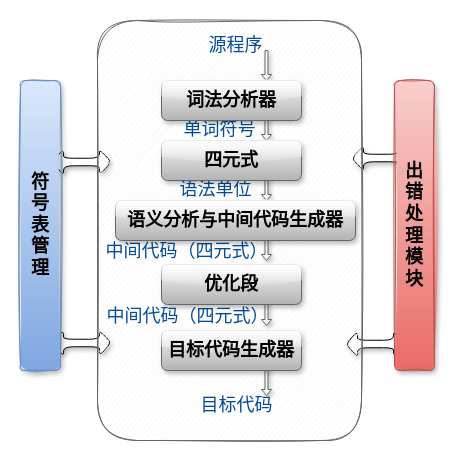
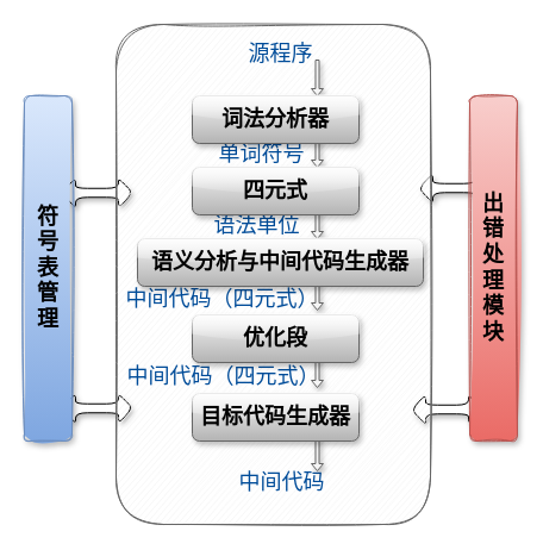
- <mxCell id="19" value="&lt;font face=&quot;隶书&quot;&gt;目标代码&lt;/font&gt;" style="text;html=1;align=center;verticalAlign=middle;resizable=0;points=[];autosize=1;strokeColor=none;fillColor=none;fontSize=18;fontColor=#004C99;" vertex="1" parent="1"><mxGeometry x="191" y="390" width="90" height="30" as="geometry" /></mxCell>
+ <mxCell id="19" value="&lt;font face=&quot;隶书&quot;&gt;中间代码&lt;/font&gt;" style="text;html=1;align=center;verticalAlign=middle;resizable=0;points=[];autosize=1;strokeColor=none;fillColor=none;fontSize=18;fontColor=#004C99;" vertex="1" parent="1"><mxGeometry x="191" y="390" width="90" height="30" as="geometry" /></mxCell>
